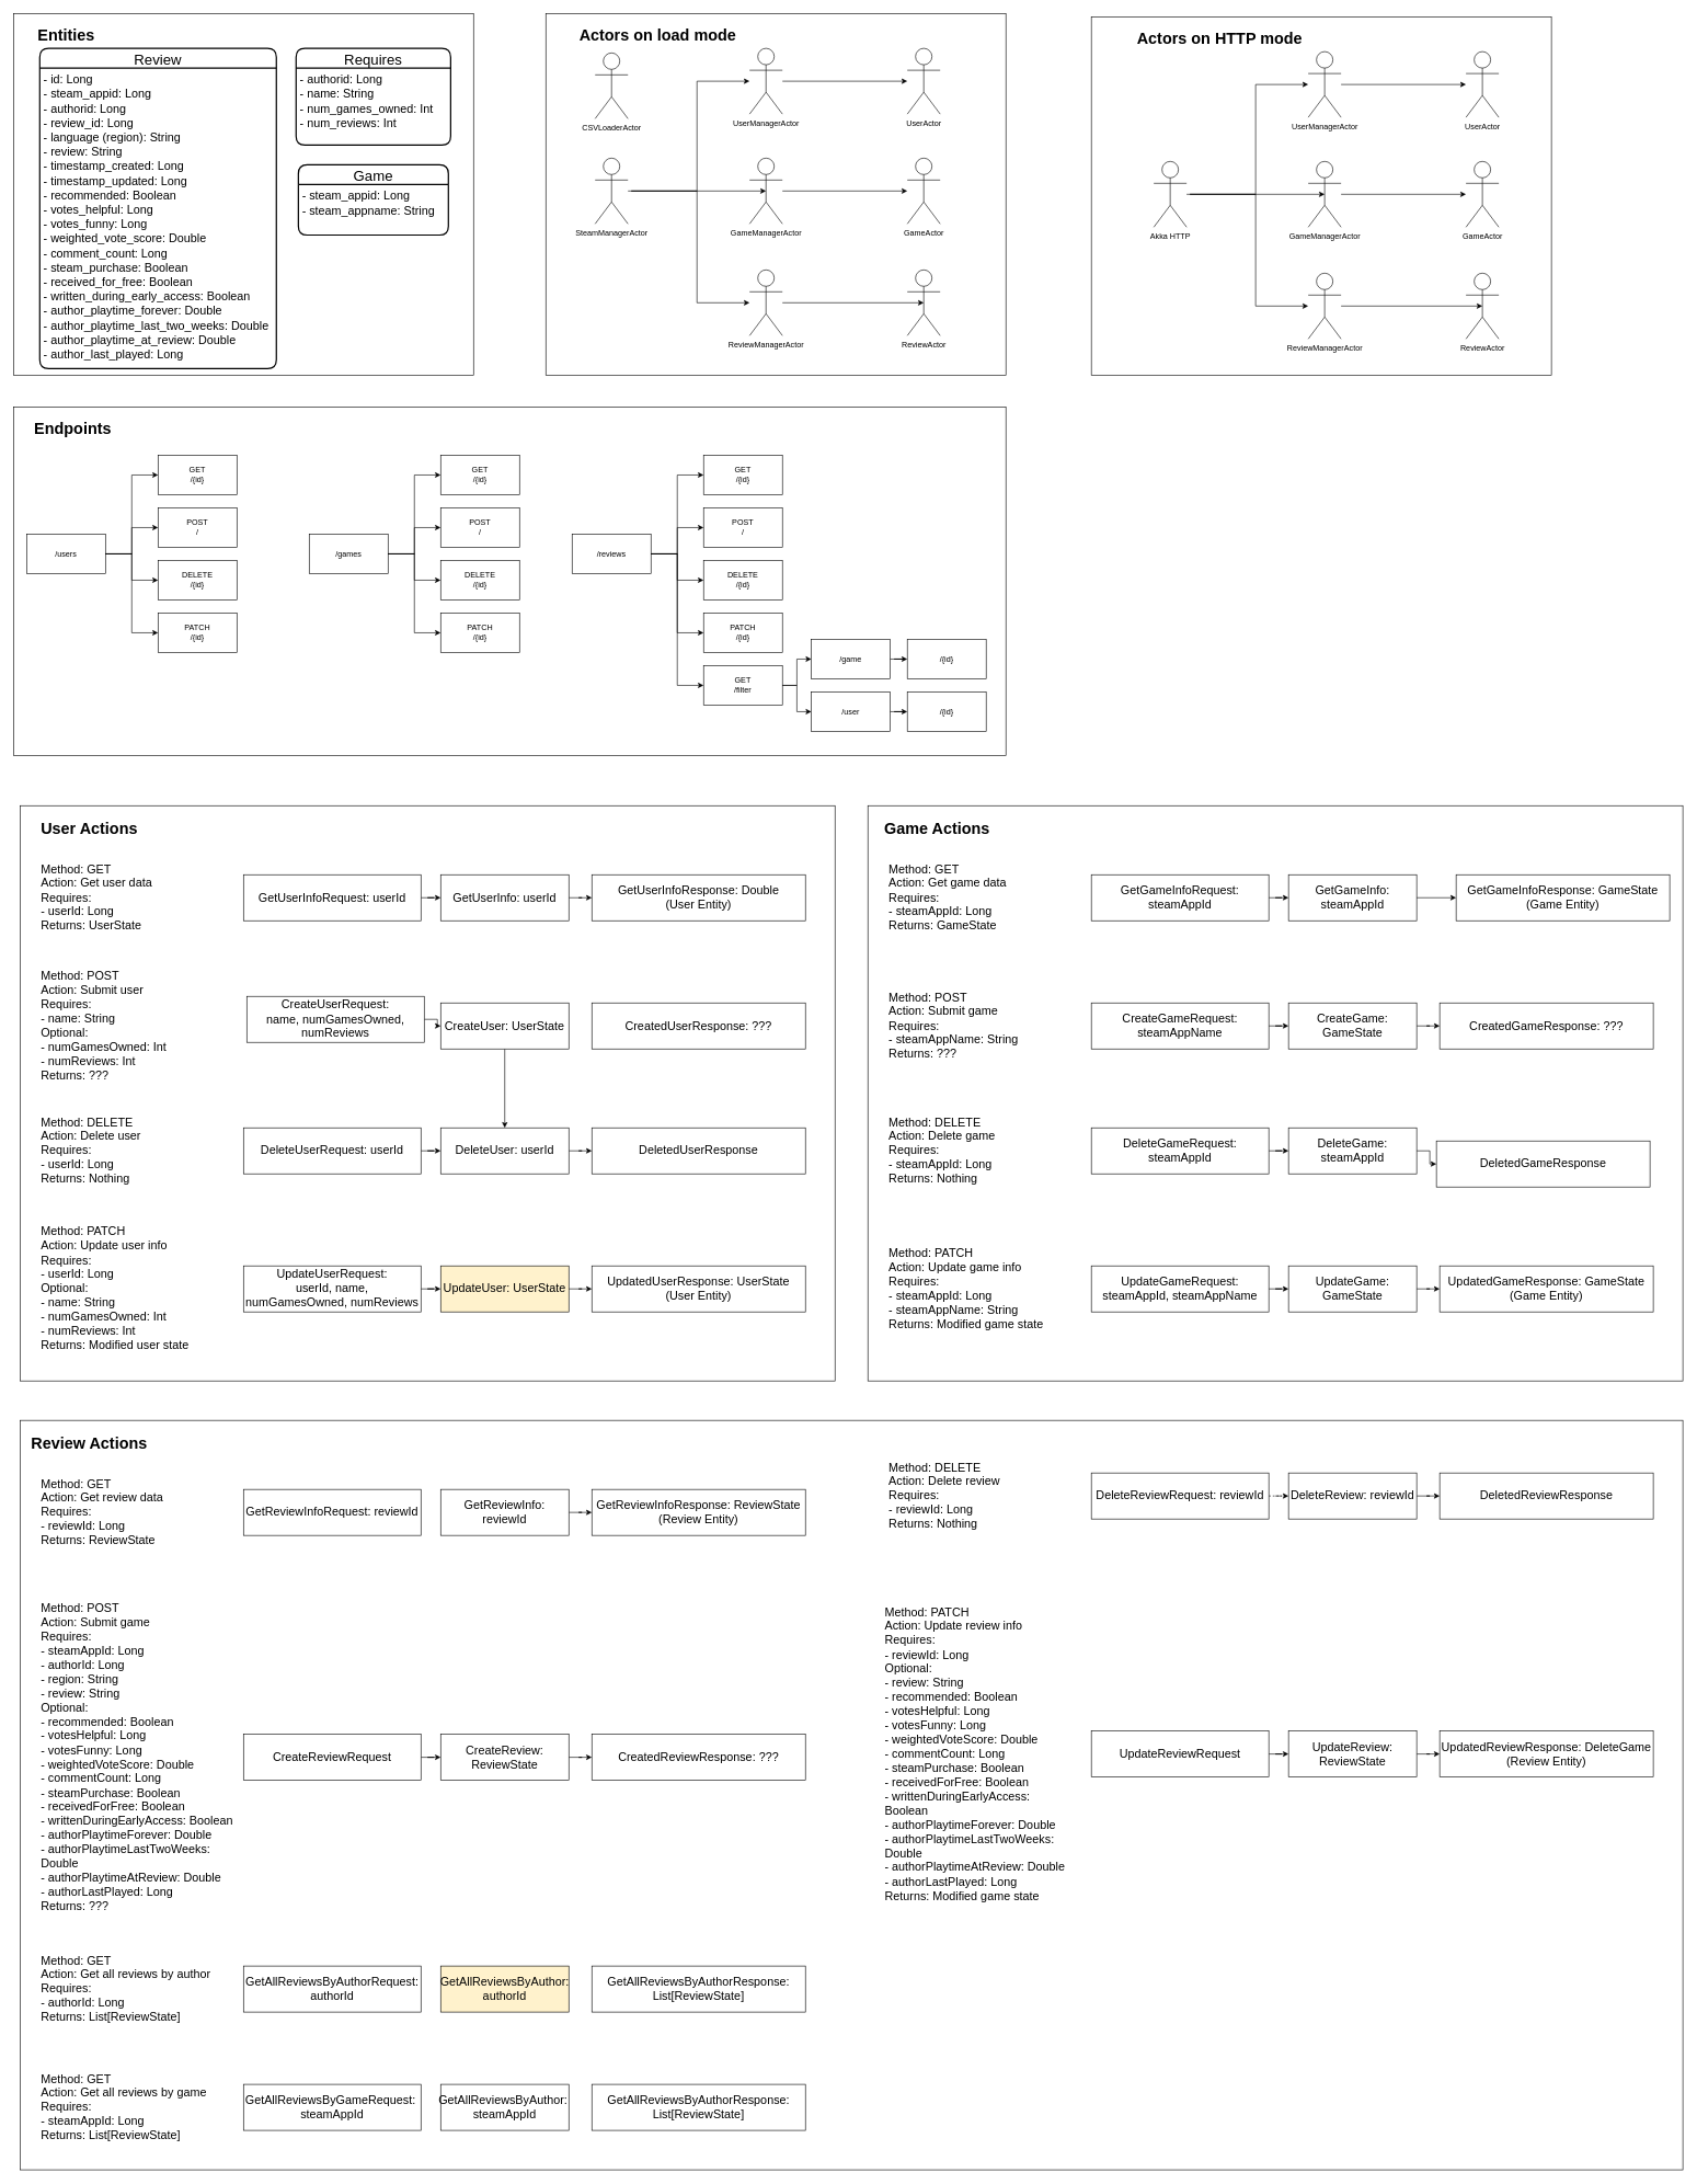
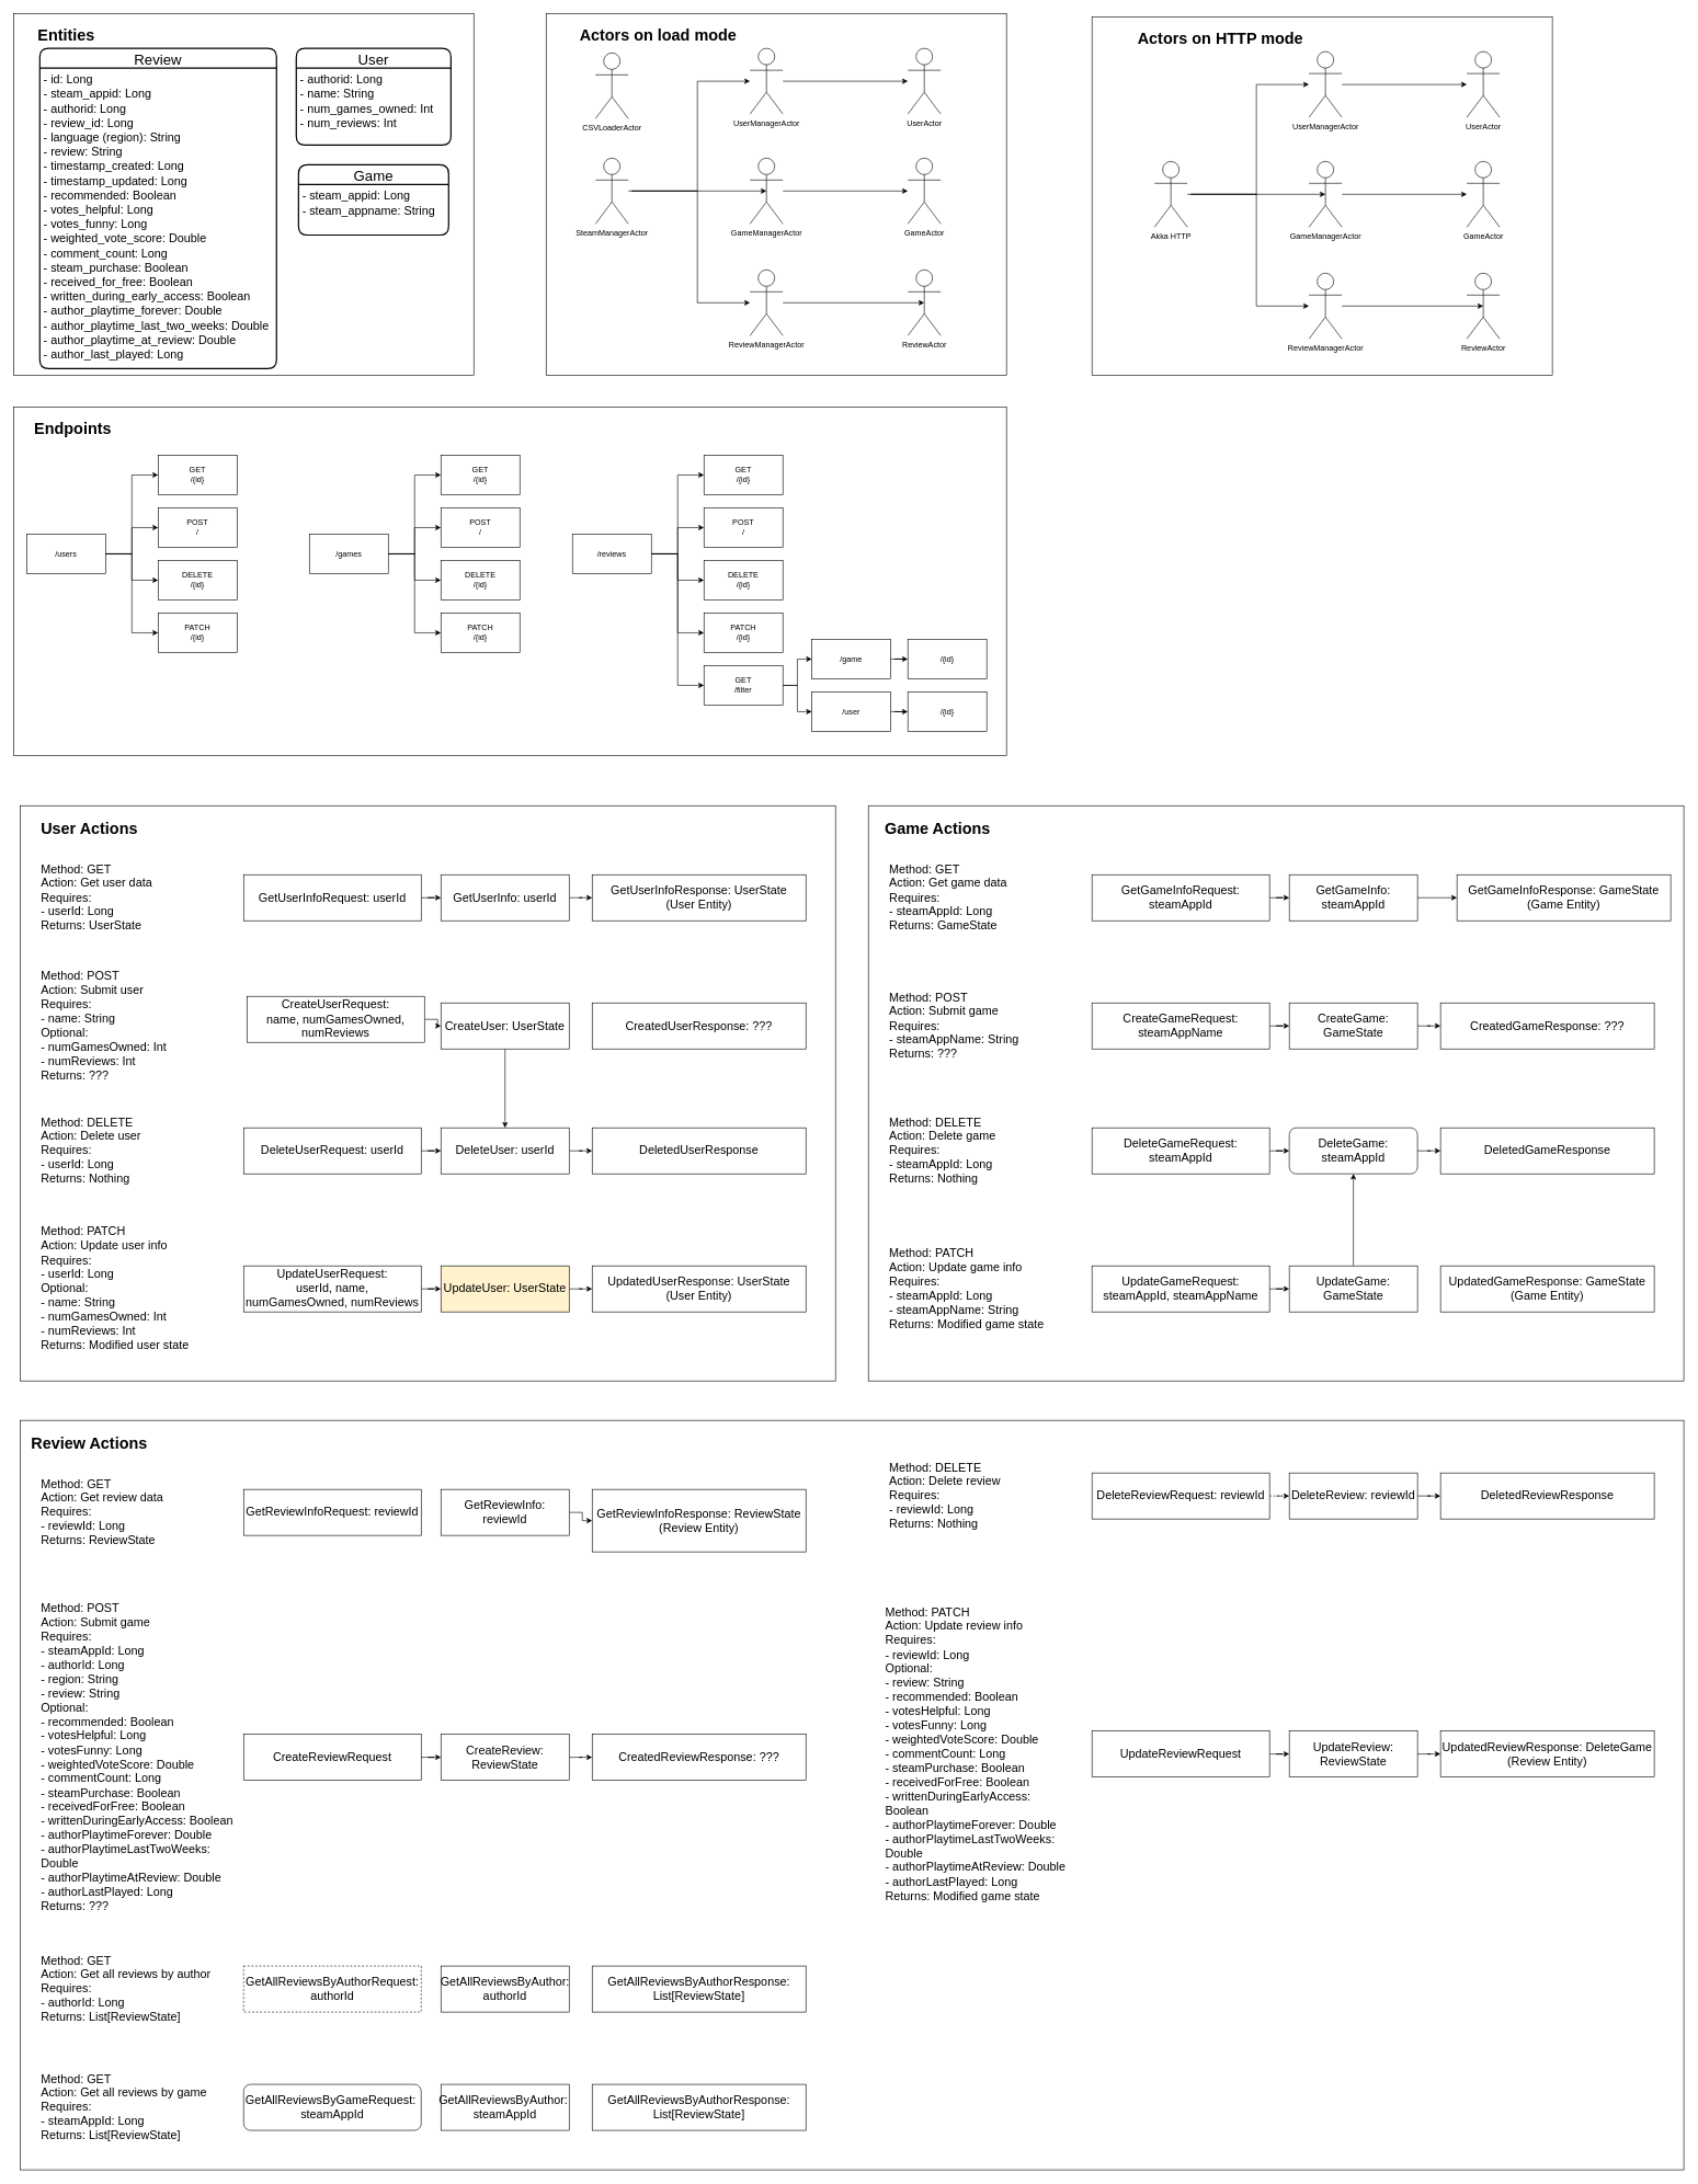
- <mxCell id="51" value="Requires" style="swimlane;childLayout=stackLayout;horizontal=1;startSize=30;horizontalStack=0;rounded=1;fontSize=22;fontStyle=0;strokeWidth=2;resizeParent=0;resizeLast=1;shadow=0;dashed=0;align=center;" parent="1" vertex="1"><mxGeometry x="450" y="73" width="235.2" height="147" as="geometry"><mxRectangle x="560" y="30" width="80" height="30" as="alternateBounds" /></mxGeometry></mxCell>
+ <mxCell id="51" value="User" style="swimlane;childLayout=stackLayout;horizontal=1;startSize=30;horizontalStack=0;rounded=1;fontSize=22;fontStyle=0;strokeWidth=2;resizeParent=0;resizeLast=1;shadow=0;dashed=0;align=center;" parent="1" vertex="1"><mxGeometry x="450" y="73" width="235.2" height="147" as="geometry"><mxRectangle x="560" y="30" width="80" height="30" as="alternateBounds" /></mxGeometry></mxCell>
- <mxCell id="86" value="&lt;font style=&quot;font-size: 18px;&quot;&gt;GetUserInfoResponse: Double &lt;br&gt;(User Entity)&lt;/font&gt;" style="rounded=0;whiteSpace=wrap;html=1;" vertex="1" parent="1"><mxGeometry x="900" y="1330" width="325" height="70" as="geometry" /></mxCell>
+ <mxCell id="86" value="&lt;font style=&quot;font-size: 18px;&quot;&gt;GetUserInfoResponse: UserState &lt;br&gt;(User Entity)&lt;/font&gt;" style="rounded=0;whiteSpace=wrap;html=1;" vertex="1" parent="1"><mxGeometry x="900" y="1330" width="325" height="70" as="geometry" /></mxCell>
- <mxCell id="123" value="&lt;font style=&quot;font-size: 18px;&quot;&gt;DeleteGame: steamAppId&lt;/font&gt;" style="rounded=0;whiteSpace=wrap;html=1;" vertex="1" parent="1"><mxGeometry x="1960" y="1715" width="195" height="70" as="geometry" /></mxCell>
+ <mxCell id="123" value="&lt;font style=&quot;font-size: 18px;&quot;&gt;DeleteGame: steamAppId&lt;/font&gt;" style="whiteSpace=wrap;html=1;rounded=1;" vertex="1" parent="1"><mxGeometry x="1960" y="1715" width="195" height="70" as="geometry" /></mxCell>
- <mxCell id="124" value="&lt;font style=&quot;font-size: 18px;&quot;&gt;DeletedGameResponse&lt;br&gt;&lt;/font&gt;" style="rounded=0;whiteSpace=wrap;html=1;" vertex="1" parent="1"><mxGeometry x="2185" y="1735" width="325" height="70" as="geometry" /></mxCell>
+ <mxCell id="124" value="&lt;font style=&quot;font-size: 18px;&quot;&gt;DeletedGameResponse&lt;br&gt;&lt;/font&gt;" style="rounded=0;whiteSpace=wrap;html=1;" vertex="1" parent="1"><mxGeometry x="2190" y="1715" width="325" height="70" as="geometry" /></mxCell>
- <mxCell id="128" style="edgeStyle=orthogonalEdgeStyle;rounded=0;orthogonalLoop=1;jettySize=auto;html=1;fontSize=18;" edge="1" parent="1" source="129" target="130"><mxGeometry relative="1" as="geometry" /></mxCell>
+ <mxCell id="128" style="edgeStyle=orthogonalEdgeStyle;rounded=0;orthogonalLoop=1;jettySize=auto;html=1;fontSize=18;" edge="1" parent="1" source="129" target="123"><mxGeometry relative="1" as="geometry" /></mxCell>
- <mxCell id="138" value="&lt;font style=&quot;font-size: 18px;&quot;&gt;GetReviewInfoResponse: ReviewState&lt;br&gt;(Review Entity)&lt;/font&gt;" style="rounded=0;whiteSpace=wrap;html=1;" vertex="1" parent="1"><mxGeometry x="900" y="2265" width="325" height="70" as="geometry" /></mxCell>
+ <mxCell id="138" value="&lt;font style=&quot;font-size: 18px;&quot;&gt;GetReviewInfoResponse: ReviewState&lt;br&gt;(Review Entity)&lt;/font&gt;" style="rounded=0;whiteSpace=wrap;html=1;" vertex="1" parent="1"><mxGeometry x="900" y="2265" width="325" height="95" as="geometry" /></mxCell>
- <mxCell id="161" value="&lt;font style=&quot;font-size: 18px;&quot;&gt;GetAllReviewsByAuthorRequest: authorId&lt;/font&gt;" style="rounded=0;whiteSpace=wrap;html=1;" vertex="1" parent="1"><mxGeometry x="370" y="2990" width="270" height="70" as="geometry" /></mxCell>
+ <mxCell id="161" value="&lt;font style=&quot;font-size: 18px;&quot;&gt;GetAllReviewsByAuthorRequest: authorId&lt;/font&gt;" style="rounded=0;whiteSpace=wrap;html=1;dashed=1;" vertex="1" parent="1"><mxGeometry x="370" y="2990" width="270" height="70" as="geometry" /></mxCell>
- <mxCell id="159" value="&lt;font style=&quot;font-size: 18px;&quot;&gt;GetAllReviewsByAuthor: authorId&lt;/font&gt;" style="rounded=0;whiteSpace=wrap;html=1;fillColor=#fff2cc;" vertex="1" parent="1"><mxGeometry x="670" y="2990" width="195" height="70" as="geometry" /></mxCell>
+ <mxCell id="159" value="&lt;font style=&quot;font-size: 18px;&quot;&gt;GetAllReviewsByAuthor: authorId&lt;/font&gt;" style="rounded=0;whiteSpace=wrap;html=1;" vertex="1" parent="1"><mxGeometry x="670" y="2990" width="195" height="70" as="geometry" /></mxCell>
- <mxCell id="165" value="&lt;font style=&quot;font-size: 18px;&quot;&gt;GetAllReviewsByGameRequest:&amp;nbsp;&lt;br&gt;&lt;/font&gt;&lt;span style=&quot;font-size: 18px; text-align: left;&quot;&gt;steamAppId&lt;/span&gt;" style="rounded=0;whiteSpace=wrap;html=1;" vertex="1" parent="1"><mxGeometry x="370" y="3170" width="270" height="70" as="geometry" /></mxCell>
+ <mxCell id="165" value="&lt;font style=&quot;font-size: 18px;&quot;&gt;GetAllReviewsByGameRequest:&amp;nbsp;&lt;br&gt;&lt;/font&gt;&lt;span style=&quot;font-size: 18px; text-align: left;&quot;&gt;steamAppId&lt;/span&gt;" style="whiteSpace=wrap;html=1;rounded=1;" vertex="1" parent="1"><mxGeometry x="370" y="3170" width="270" height="70" as="geometry" /></mxCell>
